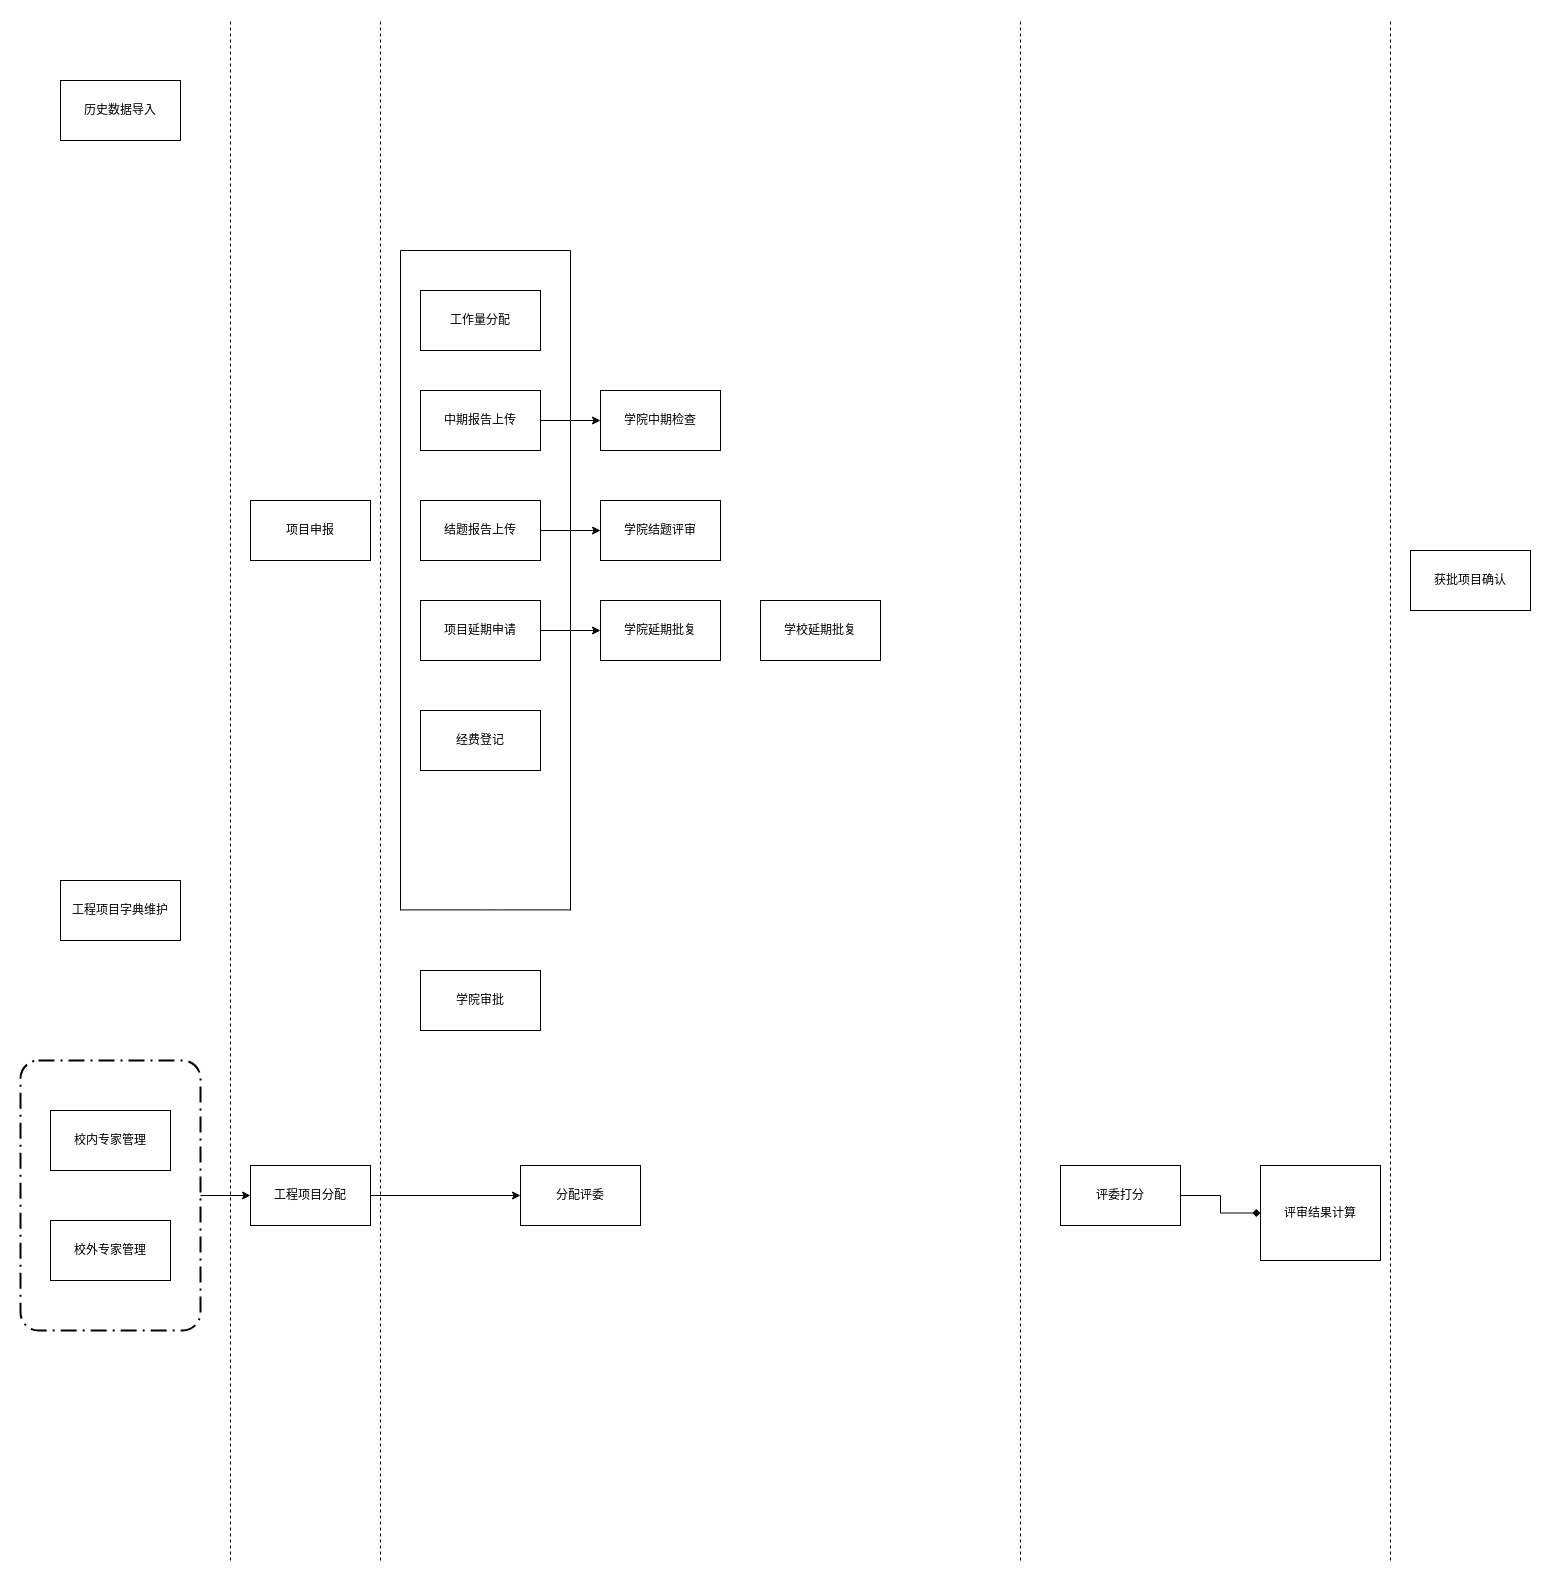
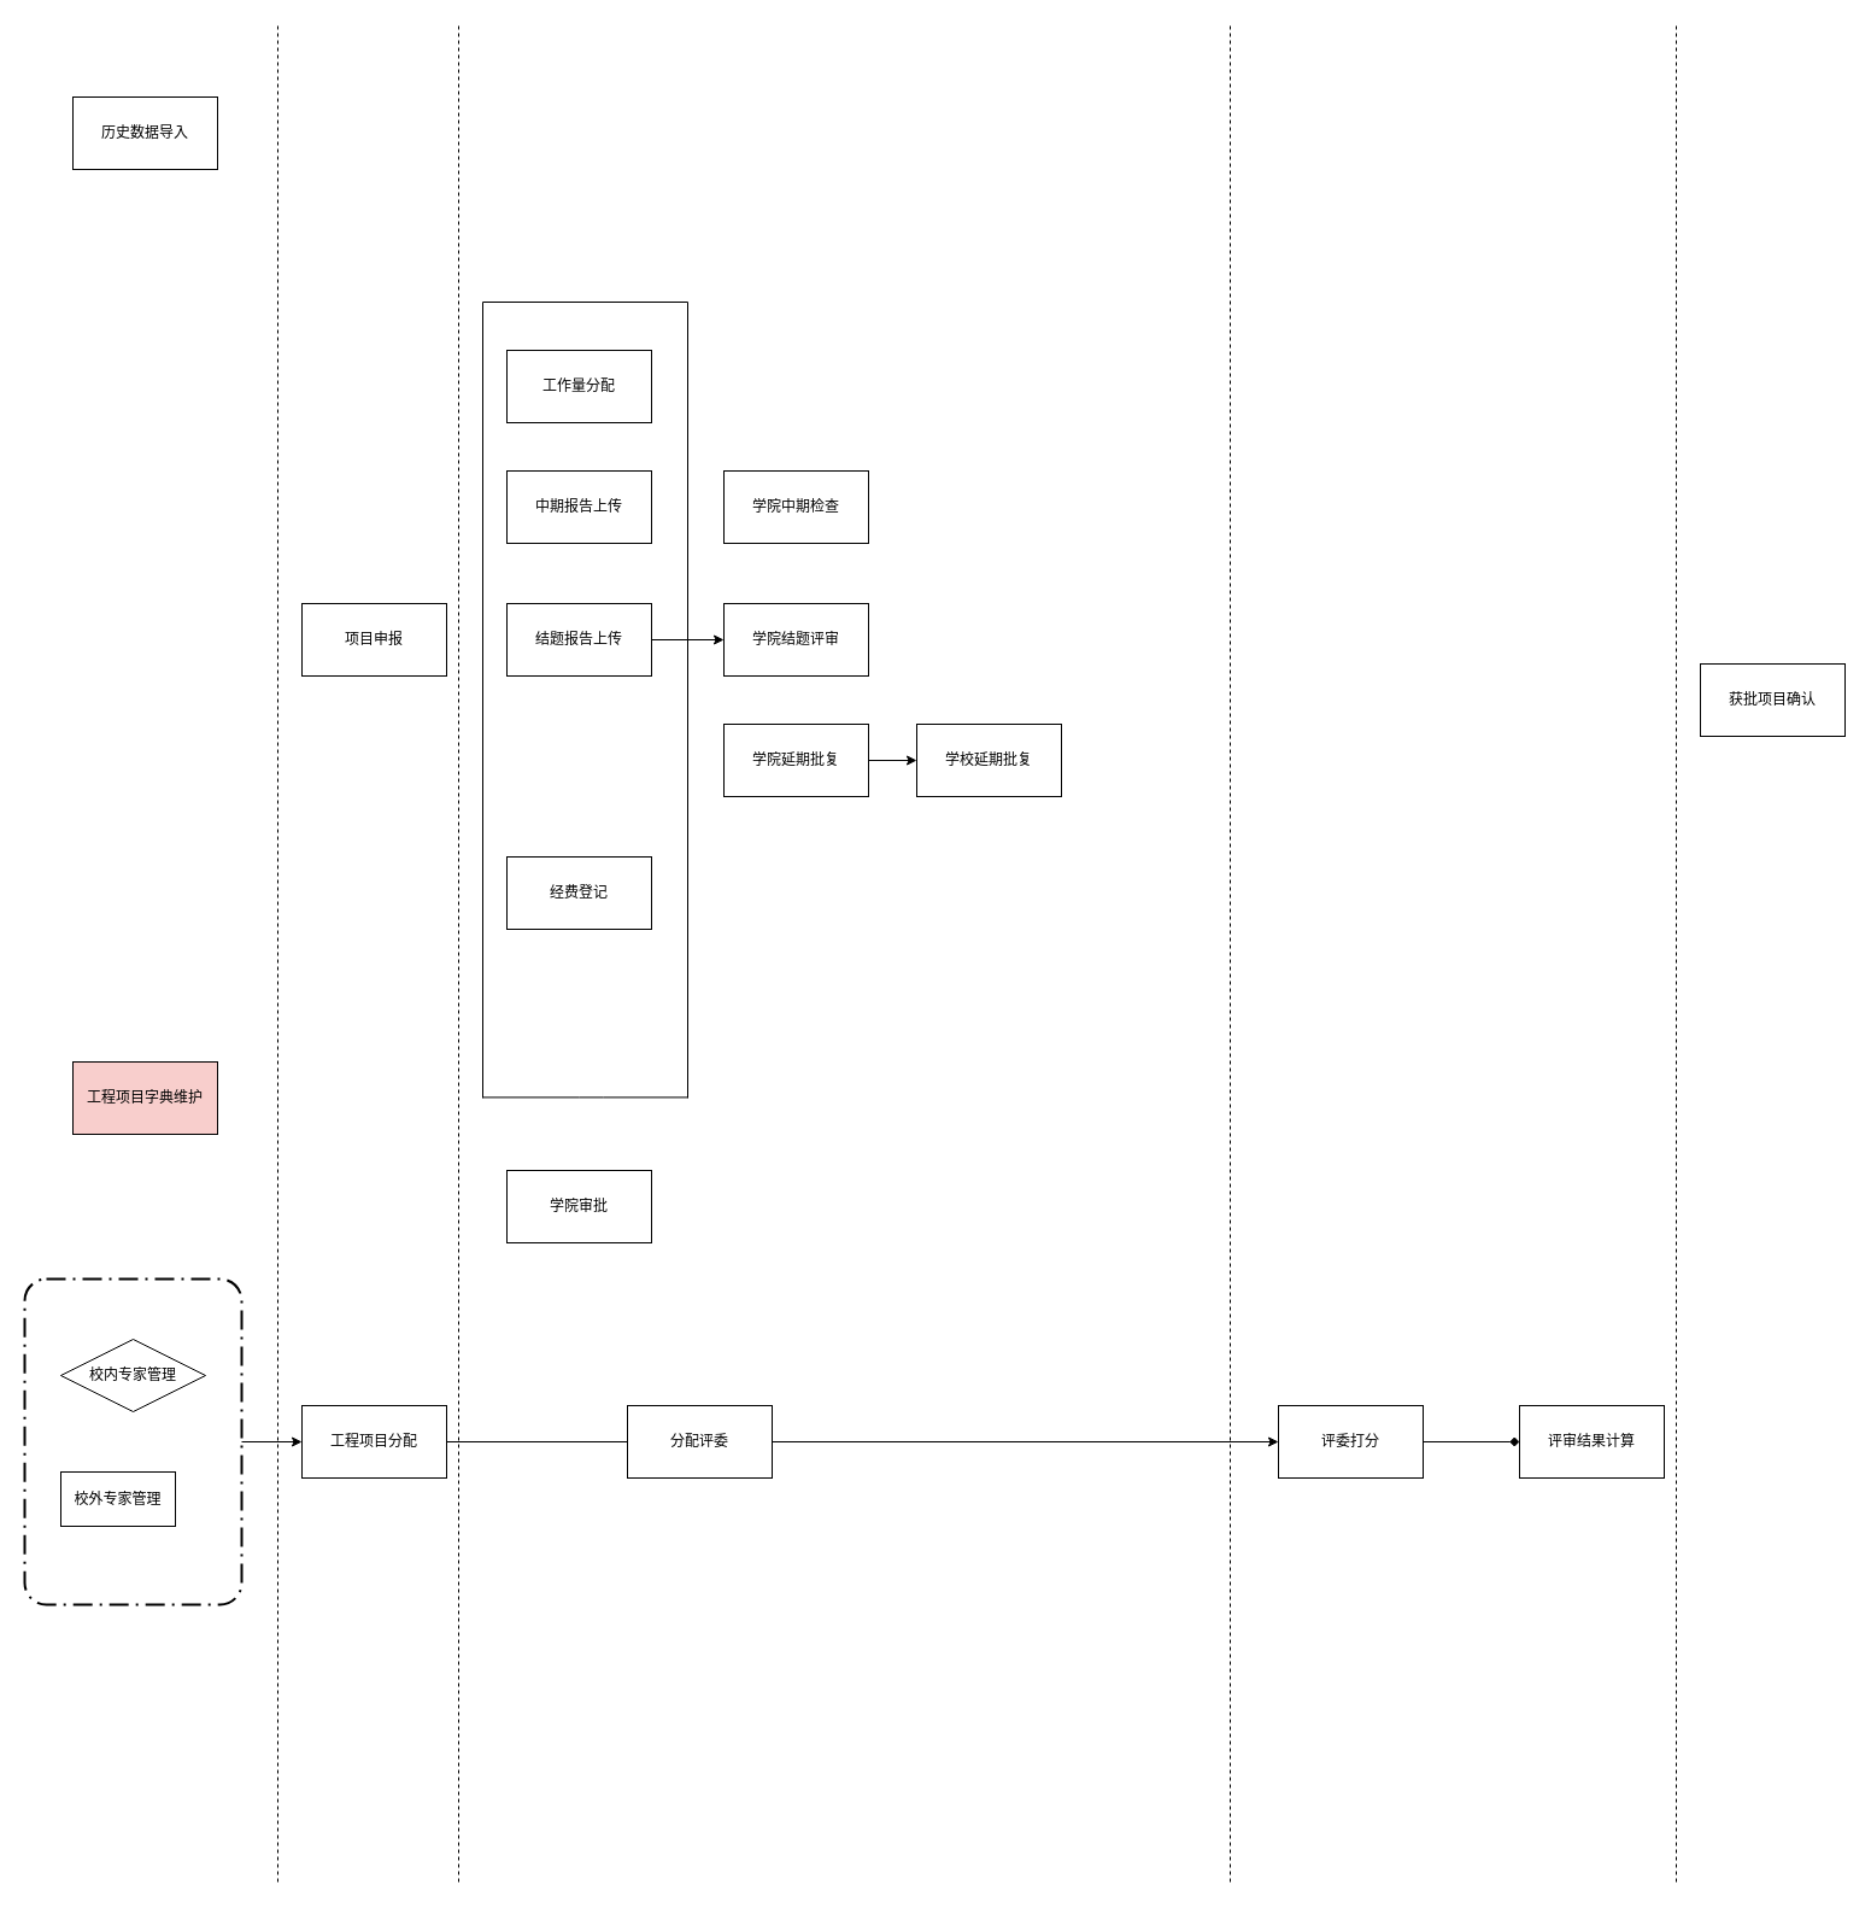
- <mxCell id="17" value="" style="endArrow=classic;html=1;exitX=1;exitY=0.5;exitDx=0;exitDy=0;entryX=0;entryY=0.5;entryDx=0;entryDy=0;" edge="1" parent="1" source="4" target="11"><mxGeometry width="50" height="50" relative="1" as="geometry"><mxPoint x="-50" y="670" as="sourcePoint" /><mxPoint x="0" y="620" as="targetPoint" /></mxGeometry></mxCell>
- <mxCell id="13" value="项目延期申请" style="rounded=0;whiteSpace=wrap;html=1;" vertex="1" parent="1"><mxGeometry x="420" y="600" width="120" height="60" as="geometry" /></mxCell>
- <mxCell id="19" value="" style="endArrow=classic;html=1;exitX=1;exitY=0.5;exitDx=0;exitDy=0;" edge="1" parent="1" source="13" target="15"><mxGeometry width="50" height="50" relative="1" as="geometry"><mxPoint x="200" y="740" as="sourcePoint" /><mxPoint x="250" y="690" as="targetPoint" /></mxGeometry></mxCell>
+ <mxCell id="14" value="" style="edgeStyle=orthogonalEdgeStyle;rounded=0;orthogonalLoop=1;jettySize=auto;html=1;" edge="1" parent="1" source="15" target="16"><mxGeometry relative="1" as="geometry" /></mxCell>
- <mxCell id="28" value="工程项目字典维护" style="rounded=0;whiteSpace=wrap;html=1;" vertex="1" parent="1"><mxGeometry x="60" y="880" width="120" height="60" as="geometry" /></mxCell>
+ <mxCell id="28" value="工程项目字典维护" style="rounded=0;whiteSpace=wrap;html=1;fillColor=#f8cecc;" vertex="1" parent="1"><mxGeometry x="60" y="880" width="120" height="60" as="geometry" /></mxCell>
- <mxCell id="20" value="校内专家管理" style="rounded=0;whiteSpace=wrap;html=1;" vertex="1" parent="1"><mxGeometry x="50" y="1110" width="120" height="60" as="geometry" /></mxCell>
+ <mxCell id="20" value="校内专家管理" style="rhombus;whiteSpace=wrap;html=1;" vertex="1" parent="1"><mxGeometry x="50" y="1110" width="120" height="60" as="geometry" /></mxCell>
- <mxCell id="23" style="edgeStyle=orthogonalEdgeStyle;rounded=0;orthogonalLoop=1;jettySize=auto;html=1;entryX=0;entryY=0.5;entryDx=0;entryDy=0;" edge="1" parent="1" source="24" target="34"><mxGeometry relative="1" as="geometry" /></mxCell>
+ <mxCell id="23" style="edgeStyle=orthogonalEdgeStyle;rounded=0;orthogonalLoop=1;jettySize=auto;html=1;entryX=0;entryY=0.5;entryDx=0;entryDy=0;endArrow=none;" edge="1" parent="1" source="24" target="34"><mxGeometry relative="1" as="geometry" /></mxCell>
+ <mxCell id="33" value="" style="edgeStyle=orthogonalEdgeStyle;rounded=0;orthogonalLoop=1;jettySize=auto;html=1;entryX=0;entryY=0.5;entryDx=0;entryDy=0;" edge="1" parent="1" source="34" target="31"><mxGeometry relative="1" as="geometry"><mxPoint x="720" y="1195" as="targetPoint" /></mxGeometry></mxCell>
- <mxCell id="32" value="评审结果计算" style="rounded=0;whiteSpace=wrap;html=1;" vertex="1" parent="1"><mxGeometry x="1260" y="1165" width="120" height="95" as="geometry" /></mxCell>
+ <mxCell id="32" value="评审结果计算" style="rounded=0;whiteSpace=wrap;html=1;" vertex="1" parent="1"><mxGeometry x="1260" y="1165" width="120" height="60" as="geometry" /></mxCell>
- <mxCell id="21" value="校外专家管理" style="rounded=0;whiteSpace=wrap;html=1;" vertex="1" parent="1"><mxGeometry x="50" y="1220" width="120" height="60" as="geometry" /></mxCell>
+ <mxCell id="21" value="校外专家管理" style="rounded=0;whiteSpace=wrap;html=1;" vertex="1" parent="1"><mxGeometry x="50" y="1220" width="95" height="45" as="geometry" /></mxCell>
